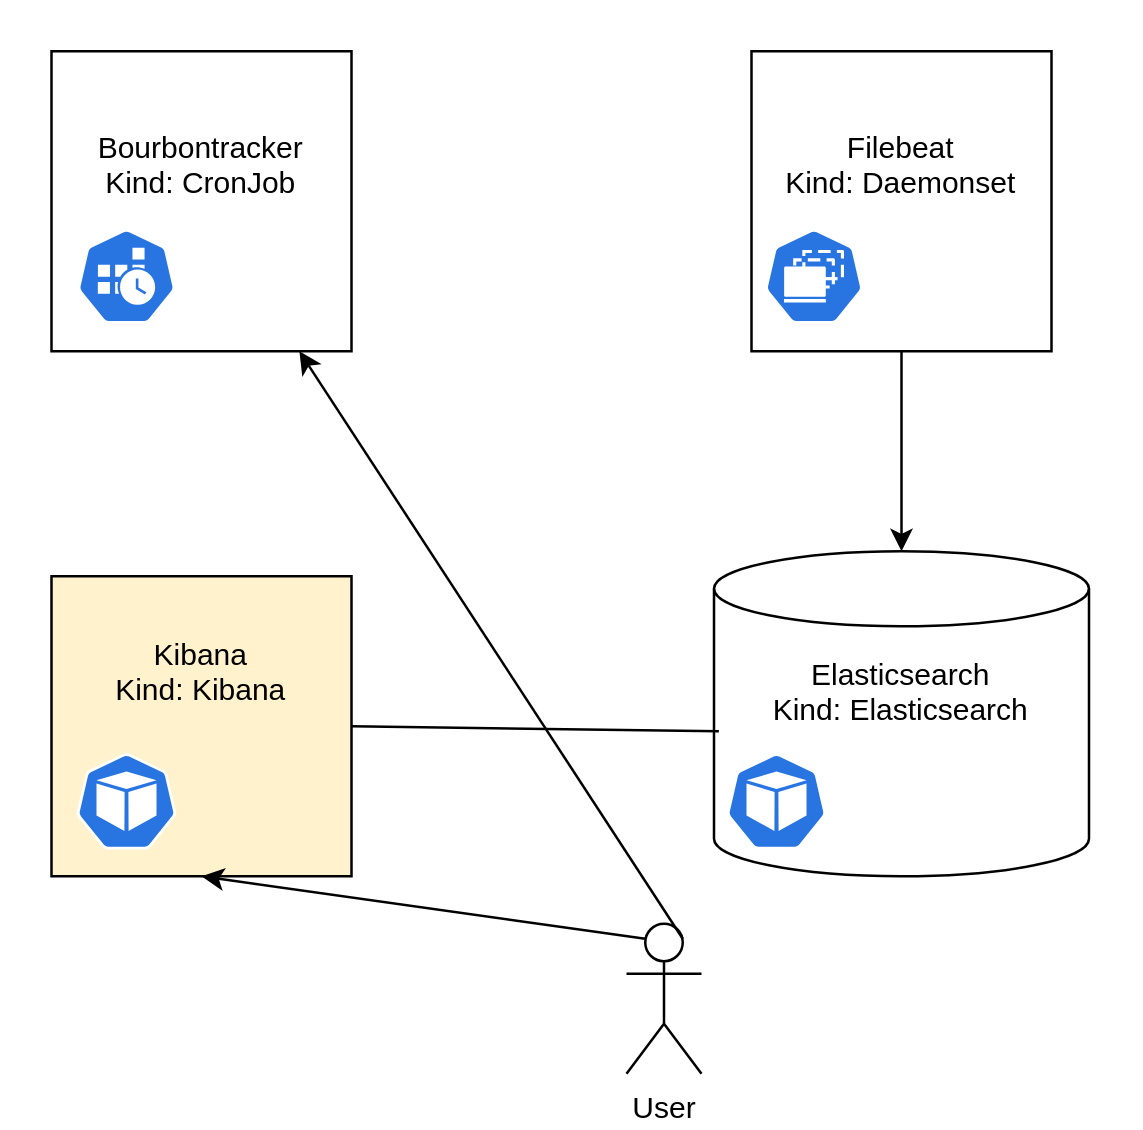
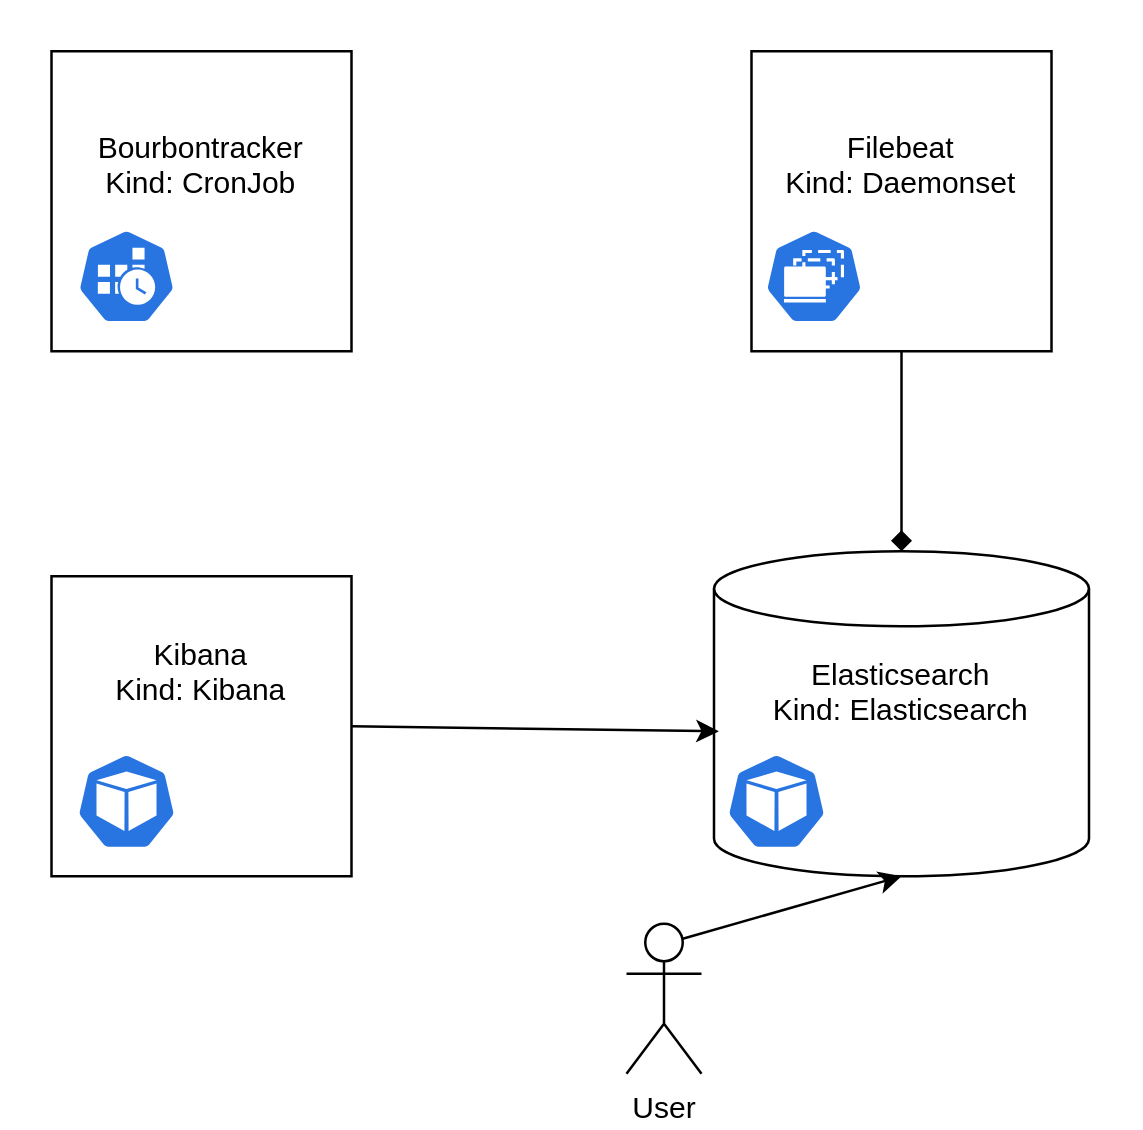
- <mxCell id="5" value="" style="endArrow=classic;html=1;exitX=0.5;exitY=1;exitDx=0;exitDy=0;entryX=0.5;entryY=0;entryDx=0;entryDy=0;entryPerimeter=0;" edge="1" parent="1" source="3" target="4"><mxGeometry width="50" height="50" relative="1" as="geometry"><mxPoint x="280" y="320" as="sourcePoint" /><mxPoint x="330" y="270" as="targetPoint" /></mxGeometry></mxCell>
+ <mxCell id="5" value="" style="endArrow=diamond;html=1;exitX=0.5;exitY=1;exitDx=0;exitDy=0;entryX=0.5;entryY=0;entryDx=0;entryDy=0;entryPerimeter=0;" edge="1" parent="1" source="3" target="4"><mxGeometry width="50" height="50" relative="1" as="geometry"><mxPoint x="280" y="320" as="sourcePoint" /><mxPoint x="330" y="270" as="targetPoint" /></mxGeometry></mxCell>
- <mxCell id="13" value="" style="endArrow=classic;html=1;exitX=0.75;exitY=0.1;exitDx=0;exitDy=0;exitPerimeter=0;" edge="1" parent="1" source="12" target="2"><mxGeometry width="50" height="50" relative="1" as="geometry"><mxPoint x="280" y="450" as="sourcePoint" /><mxPoint x="330" y="400" as="targetPoint" /></mxGeometry></mxCell>
+ <mxCell id="13" value="" style="endArrow=classic;html=1;entryX=0.5;entryY=1;entryDx=0;entryDy=0;entryPerimeter=0;exitX=0.75;exitY=0.1;exitDx=0;exitDy=0;exitPerimeter=0;" edge="1" parent="1" source="12" target="4"><mxGeometry width="50" height="50" relative="1" as="geometry"><mxPoint x="280" y="450" as="sourcePoint" /><mxPoint x="330" y="400" as="targetPoint" /></mxGeometry></mxCell>
- <mxCell id="7" value="&lt;div&gt;Kibana&lt;/div&gt;&lt;div&gt;Kind: Kibana&lt;/div&gt;&lt;div&gt;&lt;br&gt;&lt;/div&gt;&lt;div&gt;&lt;br&gt;&lt;/div&gt;&lt;div&gt;&lt;br&gt;&lt;/div&gt;" style="whiteSpace=wrap;html=1;aspect=fixed;fillColor=#fff2cc;" vertex="1" parent="1"><mxGeometry x="20" y="230" width="120" height="120" as="geometry" /></mxCell>
+ <mxCell id="7" value="&lt;div&gt;Kibana&lt;/div&gt;&lt;div&gt;Kind: Kibana&lt;/div&gt;&lt;div&gt;&lt;br&gt;&lt;/div&gt;&lt;div&gt;&lt;br&gt;&lt;/div&gt;&lt;div&gt;&lt;br&gt;&lt;/div&gt;" style="whiteSpace=wrap;html=1;aspect=fixed;" vertex="1" parent="1"><mxGeometry x="20" y="230" width="120" height="120" as="geometry" /></mxCell>
- <mxCell id="11" value="" style="endArrow=none;html=1;exitX=1;exitY=0.5;exitDx=0;exitDy=0;entryX=0.013;entryY=0.554;entryDx=0;entryDy=0;entryPerimeter=0;" edge="1" parent="1" source="7" target="4"><mxGeometry width="50" height="50" relative="1" as="geometry"><mxPoint x="280" y="320" as="sourcePoint" /><mxPoint x="286" y="285" as="targetPoint" /></mxGeometry></mxCell>
+ <mxCell id="11" value="" style="endArrow=classic;html=1;exitX=1;exitY=0.5;exitDx=0;exitDy=0;entryX=0.013;entryY=0.554;entryDx=0;entryDy=0;entryPerimeter=0;" edge="1" parent="1" source="7" target="4"><mxGeometry width="50" height="50" relative="1" as="geometry"><mxPoint x="280" y="320" as="sourcePoint" /><mxPoint x="286" y="285" as="targetPoint" /></mxGeometry></mxCell>
- <mxCell id="14" value="" style="endArrow=classic;html=1;entryX=0.5;entryY=1;entryDx=0;entryDy=0;exitX=0.25;exitY=0.1;exitDx=0;exitDy=0;exitPerimeter=0;" edge="1" parent="1" source="12" target="7"><mxGeometry width="50" height="50" relative="1" as="geometry"><mxPoint x="280" y="450" as="sourcePoint" /><mxPoint x="330" y="400" as="targetPoint" /></mxGeometry></mxCell>
